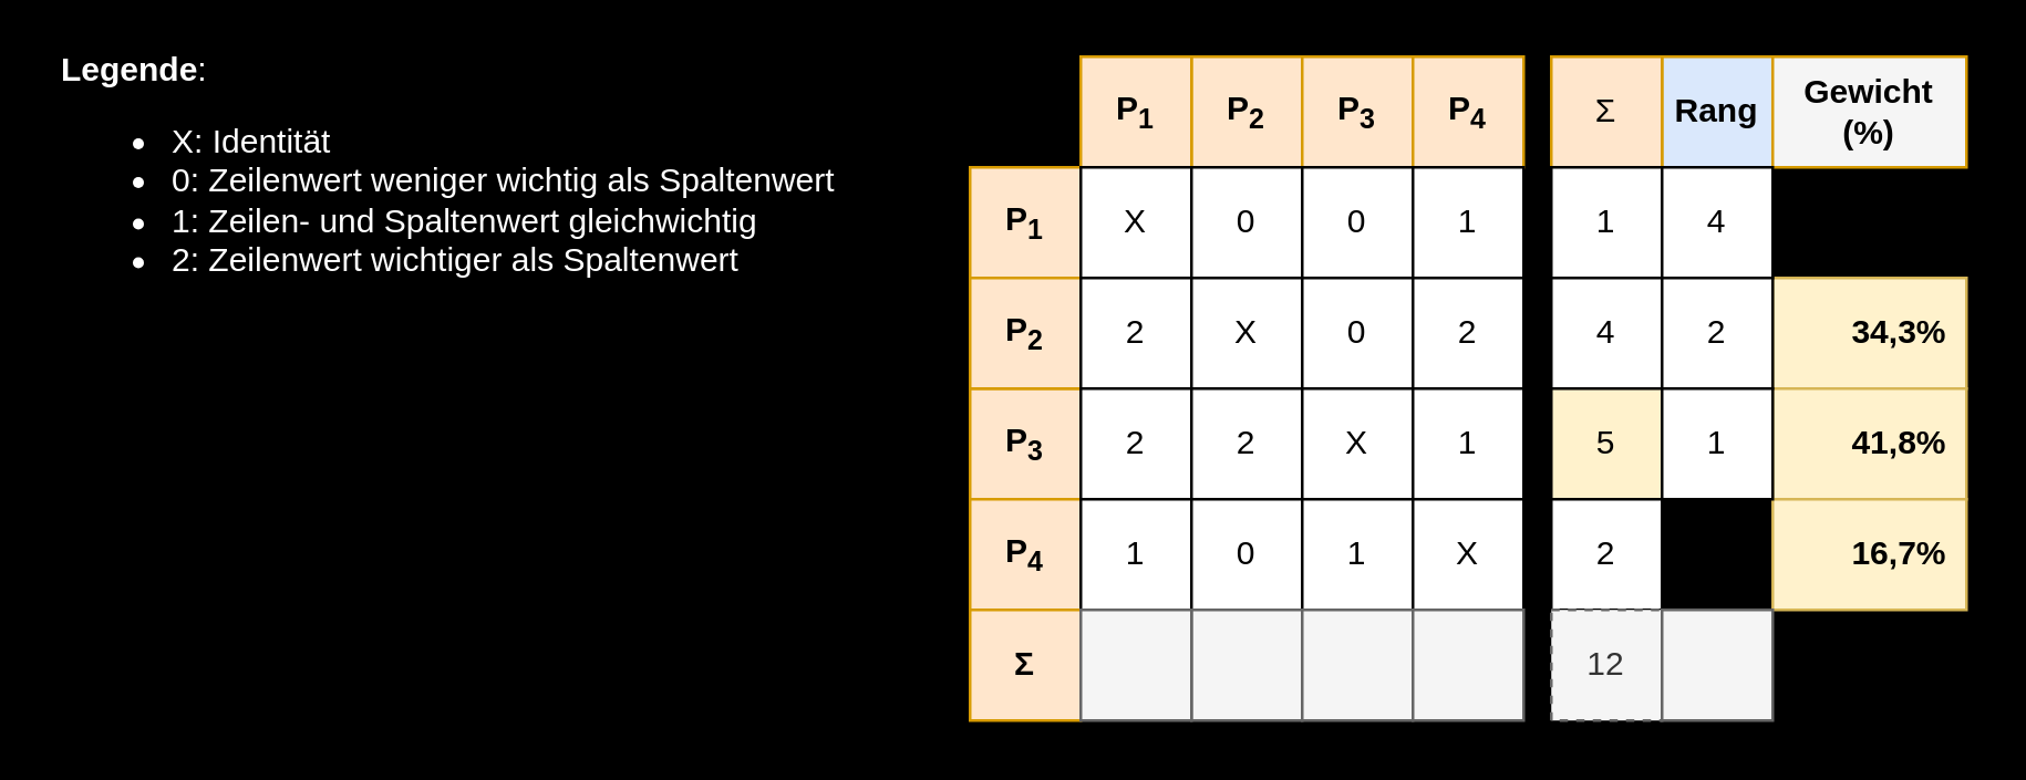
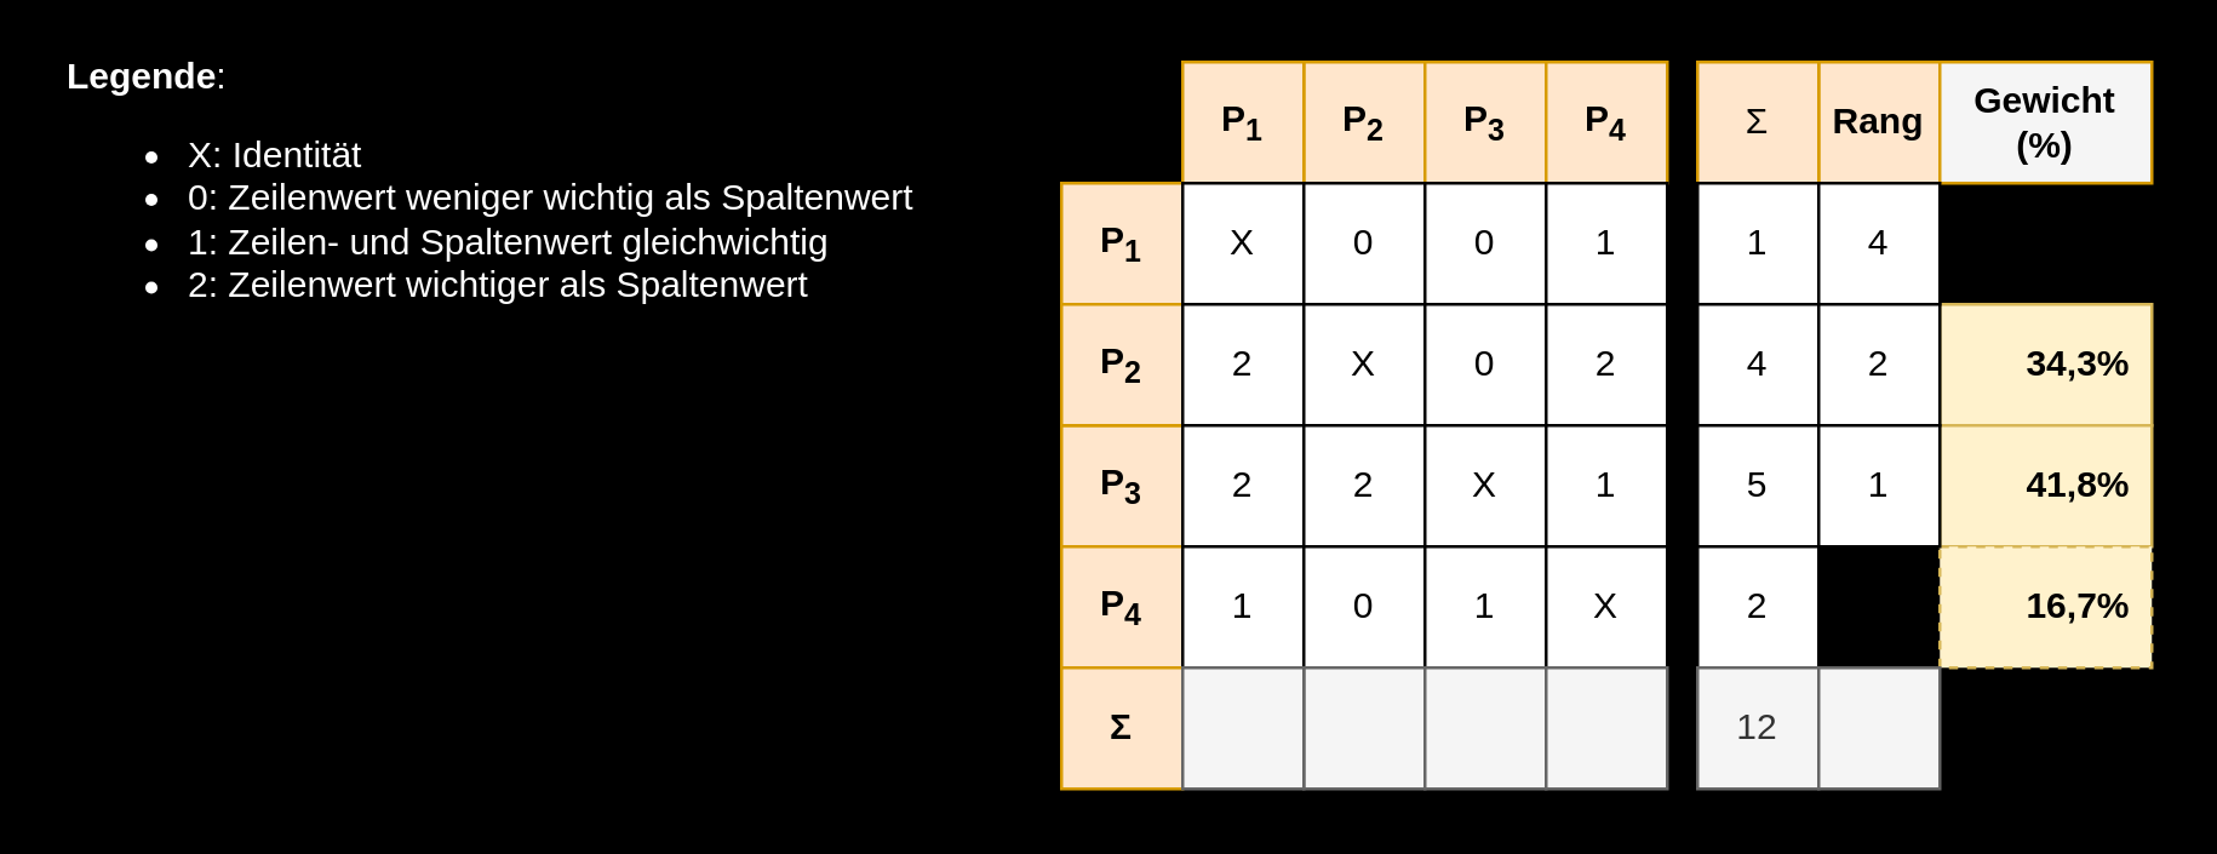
- <mxCell id="7" value="Rang" style="rounded=0;whiteSpace=wrap;html=1;fontStyle=1;fillColor=#dae8fc;strokeColor=#d79b00;" vertex="1" parent="1"><mxGeometry x="600" y="20" width="40" height="40" as="geometry" /></mxCell>
+ <mxCell id="7" value="Rang" style="rounded=0;whiteSpace=wrap;html=1;fontStyle=1;fillColor=#ffe6cc;strokeColor=#d79b00;" vertex="1" parent="1"><mxGeometry x="600" y="20" width="40" height="40" as="geometry" /></mxCell>
- <mxCell id="39" value="5" style="rounded=0;whiteSpace=wrap;html=1;fillColor=#fff2cc;" vertex="1" parent="1"><mxGeometry x="560" y="140" width="40" height="40" as="geometry" /></mxCell>
+ <mxCell id="39" value="5" style="rounded=0;whiteSpace=wrap;html=1;" vertex="1" parent="1"><mxGeometry x="560" y="140" width="40" height="40" as="geometry" /></mxCell>
- <mxCell id="4" value="16,7%" style="rounded=0;whiteSpace=wrap;html=1;align=right;spacingRight=5;fillColor=#fff2cc;strokeColor=#d6b656;fontStyle=1" vertex="1" parent="1"><mxGeometry x="640" y="180" width="70" height="40" as="geometry" /></mxCell>
+ <mxCell id="4" value="16,7%" style="rounded=0;whiteSpace=wrap;html=1;align=right;spacingRight=5;fillColor=#fff2cc;strokeColor=#d6b656;fontStyle=1;dashed=1;" vertex="1" parent="1"><mxGeometry x="640" y="180" width="70" height="40" as="geometry" /></mxCell>
- <mxCell id="47" value="12" style="rounded=0;whiteSpace=wrap;html=1;fontStyle=0;fillColor=#f5f5f5;strokeColor=#666666;fontColor=#333333;dashed=1;" vertex="1" parent="1"><mxGeometry x="560" y="220" width="40" height="40" as="geometry" /></mxCell>
+ <mxCell id="47" value="12" style="rounded=0;whiteSpace=wrap;html=1;fontStyle=0;fillColor=#f5f5f5;strokeColor=#666666;fontColor=#333333;" vertex="1" parent="1"><mxGeometry x="560" y="220" width="40" height="40" as="geometry" /></mxCell>
